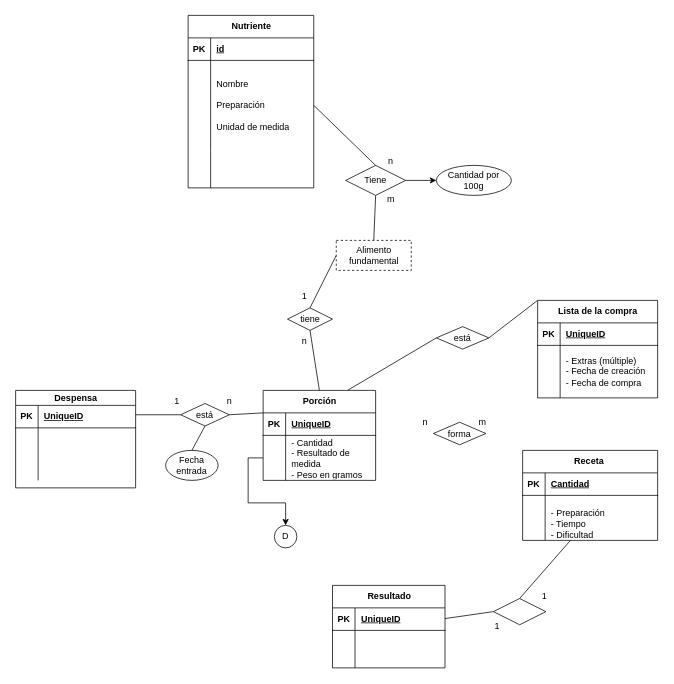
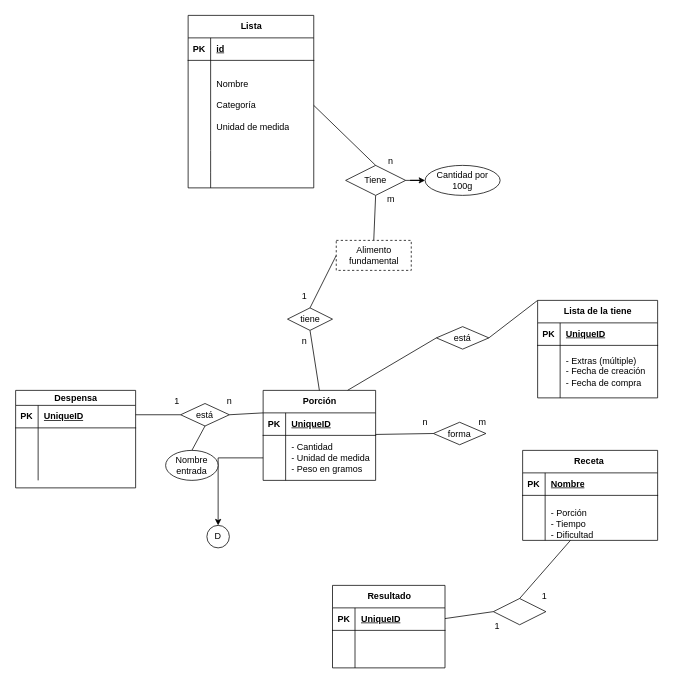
- <mxCell id="19" value="Nutriente" style="shape=table;startSize=30;container=1;collapsible=1;childLayout=tableLayout;fixedRows=1;rowLines=0;fontStyle=1;align=center;resizeLast=1;html=1;" parent="1" vertex="1"><mxGeometry x="250" y="20" width="167.5" height="230" as="geometry" /></mxCell>
+ <mxCell id="19" value="Lista" style="shape=table;startSize=30;container=1;collapsible=1;childLayout=tableLayout;fixedRows=1;rowLines=0;fontStyle=1;align=center;resizeLast=1;html=1;" parent="1" vertex="1"><mxGeometry x="250" y="20" width="167.5" height="230" as="geometry" /></mxCell>
- <mxCell id="25" value="Nombre&lt;br&gt;&lt;br&gt;Preparación&lt;br&gt;&lt;br&gt;Unidad de medida" style="shape=partialRectangle;connectable=0;fillColor=none;top=0;left=0;bottom=0;right=0;align=left;spacingLeft=6;overflow=hidden;whiteSpace=wrap;html=1;" parent="23" vertex="1"><mxGeometry x="30" width="137.5" height="120" as="geometry"><mxRectangle width="137.5" height="120" as="alternateBounds" /></mxGeometry></mxCell>
+ <mxCell id="25" value="Nombre&lt;br&gt;&lt;br&gt;Categoría&lt;br&gt;&lt;br&gt;Unidad de medida" style="shape=partialRectangle;connectable=0;fillColor=none;top=0;left=0;bottom=0;right=0;align=left;spacingLeft=6;overflow=hidden;whiteSpace=wrap;html=1;" parent="23" vertex="1"><mxGeometry x="30" width="137.5" height="120" as="geometry"><mxRectangle width="137.5" height="120" as="alternateBounds" /></mxGeometry></mxCell>
- <mxCell id="83" value="Cantidad por 100g" style="ellipse;whiteSpace=wrap;html=1;align=center;" parent="1" vertex="1"><mxGeometry x="581" y="220" width="100" height="40" as="geometry" /></mxCell>
+ <mxCell id="83" value="Cantidad por 100g" style="ellipse;whiteSpace=wrap;html=1;align=center;" parent="1" vertex="1"><mxGeometry x="566" y="220" width="100" height="40" as="geometry" /></mxCell>
- <mxCell id="62" value="Lista de la compra" style="shape=table;startSize=30;container=1;collapsible=1;childLayout=tableLayout;fixedRows=1;rowLines=0;fontStyle=1;align=center;resizeLast=1;html=1;" parent="1" vertex="1"><mxGeometry x="716" y="400" width="160" height="130" as="geometry" /></mxCell>
+ <mxCell id="62" value="Lista de la tiene" style="shape=table;startSize=30;container=1;collapsible=1;childLayout=tableLayout;fixedRows=1;rowLines=0;fontStyle=1;align=center;resizeLast=1;html=1;" parent="1" vertex="1"><mxGeometry x="716" y="400" width="160" height="130" as="geometry" /></mxCell>
+ <mxCell id="2" style="rounded=0;orthogonalLoop=1;jettySize=auto;html=1;entryX=0;entryY=0.5;entryDx=0;entryDy=0;endArrow=none;endFill=0;" parent="1" source="41" target="10" edge="1"><mxGeometry relative="1" as="geometry" /></mxCell>
- <mxCell id="47" value="- Cantidad&lt;br&gt;- Resultado de medida&lt;br&gt;- Peso en gramos" style="shape=partialRectangle;connectable=0;fillColor=none;top=0;left=0;bottom=0;right=0;align=left;spacingLeft=6;overflow=hidden;whiteSpace=wrap;html=1;" parent="45" vertex="1"><mxGeometry x="30" width="120" height="60" as="geometry"><mxRectangle width="120" height="60" as="alternateBounds" /></mxGeometry></mxCell>
+ <mxCell id="47" value="- Cantidad&lt;br&gt;- Unidad de medida&lt;br&gt;- Peso en gramos" style="shape=partialRectangle;connectable=0;fillColor=none;top=0;left=0;bottom=0;right=0;align=left;spacingLeft=6;overflow=hidden;whiteSpace=wrap;html=1;" parent="45" vertex="1"><mxGeometry x="30" width="120" height="60" as="geometry"><mxRectangle width="120" height="60" as="alternateBounds" /></mxGeometry></mxCell>
- <mxCell id="80" value="Fecha entrada" style="ellipse;whiteSpace=wrap;html=1;align=center;" parent="1" vertex="1"><mxGeometry x="220" y="600" width="70" height="40" as="geometry" /></mxCell>
+ <mxCell id="80" value="Nombre entrada" style="ellipse;whiteSpace=wrap;html=1;align=center;" parent="1" vertex="1"><mxGeometry x="220" y="600" width="70" height="40" as="geometry" /></mxCell>
- <mxCell id="36" value="Cantidad" style="shape=partialRectangle;connectable=0;fillColor=none;top=0;left=0;bottom=0;right=0;align=left;spacingLeft=6;fontStyle=5;overflow=hidden;whiteSpace=wrap;html=1;" parent="34" vertex="1"><mxGeometry x="30" width="150" height="30" as="geometry"><mxRectangle width="150" height="30" as="alternateBounds" /></mxGeometry></mxCell>
+ <mxCell id="36" value="Nombre" style="shape=partialRectangle;connectable=0;fillColor=none;top=0;left=0;bottom=0;right=0;align=left;spacingLeft=6;fontStyle=5;overflow=hidden;whiteSpace=wrap;html=1;" parent="34" vertex="1"><mxGeometry x="30" width="150" height="30" as="geometry"><mxRectangle width="150" height="30" as="alternateBounds" /></mxGeometry></mxCell>
- <mxCell id="39" value="&lt;div&gt;&lt;br&gt;&lt;/div&gt;&lt;div&gt;- Preparación&lt;/div&gt;&lt;div&gt;- Tiempo&lt;/div&gt;&lt;div&gt;- Dificultad&lt;/div&gt;" style="shape=partialRectangle;connectable=0;fillColor=none;top=0;left=0;bottom=0;right=0;align=left;spacingLeft=6;overflow=hidden;whiteSpace=wrap;html=1;" parent="37" vertex="1"><mxGeometry x="30" width="150" height="60" as="geometry"><mxRectangle width="150" height="60" as="alternateBounds" /></mxGeometry></mxCell>
+ <mxCell id="39" value="&lt;div&gt;&lt;br&gt;&lt;/div&gt;&lt;div&gt;- Porción&lt;/div&gt;&lt;div&gt;- Tiempo&lt;/div&gt;&lt;div&gt;- Dificultad&lt;/div&gt;" style="shape=partialRectangle;connectable=0;fillColor=none;top=0;left=0;bottom=0;right=0;align=left;spacingLeft=6;overflow=hidden;whiteSpace=wrap;html=1;" parent="37" vertex="1"><mxGeometry x="30" width="150" height="60" as="geometry"><mxRectangle width="150" height="60" as="alternateBounds" /></mxGeometry></mxCell>
- <mxCell id="13" value="D" style="ellipse;whiteSpace=wrap;html=1;align=center;" parent="1" vertex="1"><mxGeometry x="365" y="700" width="30" height="30" as="geometry" /></mxCell>
+ <mxCell id="13" value="D" style="ellipse;whiteSpace=wrap;html=1;align=center;" parent="1" vertex="1"><mxGeometry x="275" y="700" width="30" height="30" as="geometry" /></mxCell>
